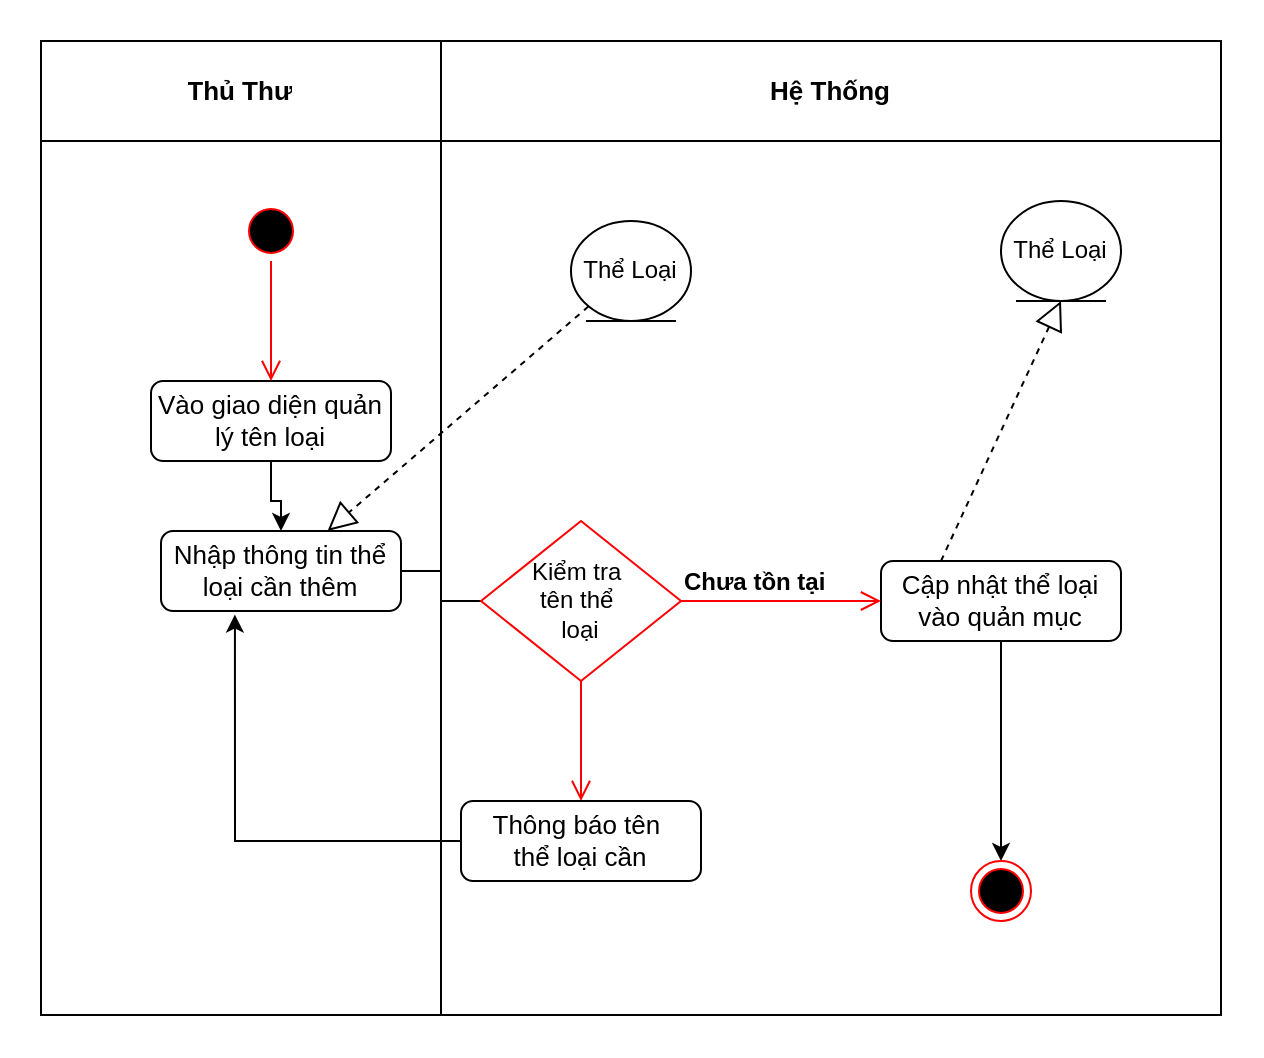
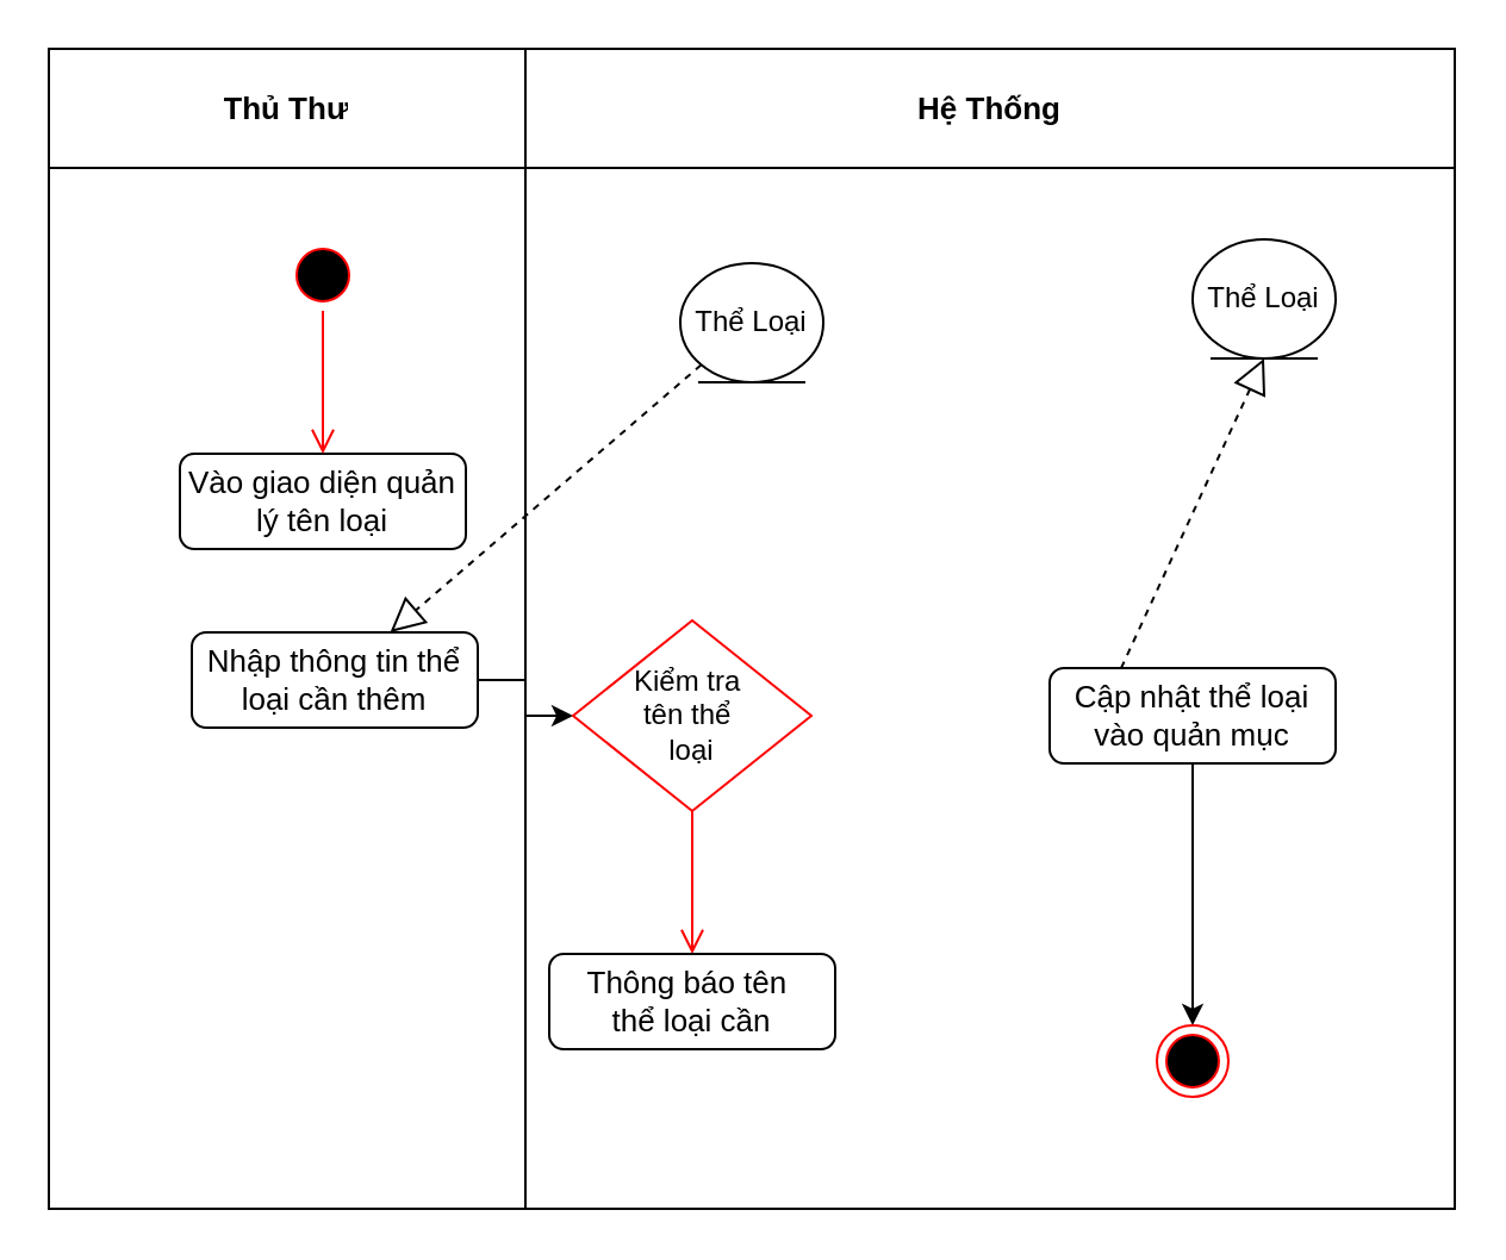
- <mxCell id="20" style="edgeStyle=orthogonalEdgeStyle;rounded=0;orthogonalLoop=1;jettySize=auto;html=1;" edge="1" parent="1" source="21" target="25"><mxGeometry relative="1" as="geometry" /></mxCell>
- <mxCell id="24" style="edgeStyle=orthogonalEdgeStyle;rounded=0;orthogonalLoop=1;jettySize=auto;html=1;entryX=0;entryY=0.5;entryDx=0;entryDy=0;endArrow=none;" edge="1" parent="1" source="25" target="26"><mxGeometry relative="1" as="geometry" /></mxCell>
+ <mxCell id="24" style="edgeStyle=orthogonalEdgeStyle;rounded=0;orthogonalLoop=1;jettySize=auto;html=1;entryX=0;entryY=0.5;entryDx=0;entryDy=0;" edge="1" parent="1" source="25" target="26"><mxGeometry relative="1" as="geometry" /></mxCell>
- <mxCell id="27" value="&lt;b&gt;&lt;font style=&quot;font-size: 12px&quot;&gt;Chưa tồn tại&lt;/font&gt;&lt;/b&gt;" style="edgeStyle=orthogonalEdgeStyle;html=1;align=left;verticalAlign=bottom;endArrow=open;endSize=8;strokeColor=#ff0000;entryX=0;entryY=0.5;entryDx=0;entryDy=0;" edge="1" source="26" parent="1" target="17"><mxGeometry x="-1" relative="1" as="geometry"><mxPoint x="450" y="310" as="targetPoint" /></mxGeometry></mxCell>
- <mxCell id="29" style="edgeStyle=orthogonalEdgeStyle;rounded=0;orthogonalLoop=1;jettySize=auto;html=1;entryX=0.308;entryY=1.045;entryDx=0;entryDy=0;entryPerimeter=0;" edge="1" parent="1" source="30" target="25"><mxGeometry relative="1" as="geometry" /></mxCell>
